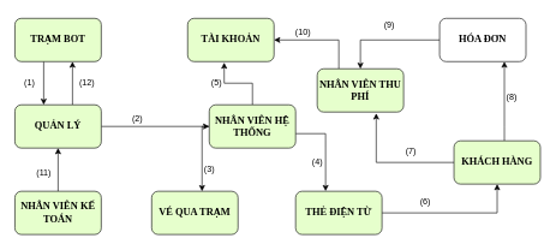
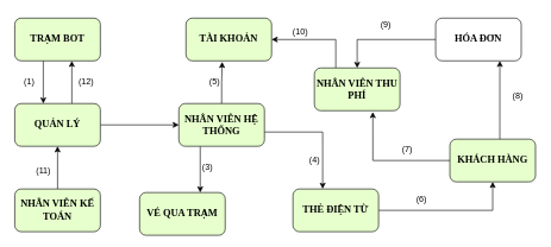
- <mxCell id="31" value="(8)" style="text;html=1;align=center;verticalAlign=middle;resizable=0;points=[];autosize=1;strokeColor=none;fillColor=none;" vertex="1" parent="1"><mxGeometry x="690" y="120" width="40" height="30" as="geometry" /></mxCell>
+ <mxCell id="31" value="(8)" style="text;html=1;align=center;verticalAlign=middle;resizable=0;points=[];autosize=1;strokeColor=none;fillColor=none;" vertex="1" parent="1"><mxGeometry x="705" y="120" width="40" height="30" as="geometry" /></mxCell>
- <mxCell id="25" value="(2)" style="text;html=1;align=center;verticalAlign=middle;resizable=0;points=[];autosize=1;strokeColor=none;fillColor=none;" vertex="1" parent="1"><mxGeometry x="170" y="150" width="40" height="30" as="geometry" /></mxCell>
- <mxCell id="13" value="&lt;font style=&quot;font-size: 14px;&quot; face=&quot;Times New Roman&quot;&gt;&lt;b&gt;NHÂN VIÊN HỆ THỐNG&lt;/b&gt;&lt;/font&gt;" style="rounded=1;whiteSpace=wrap;html=1;fillColor=#E6FFCC;" vertex="1" parent="1"><mxGeometry x="290" y="145" width="120" height="60" as="geometry" /></mxCell>
+ <mxCell id="13" value="&lt;font style=&quot;font-size: 14px;&quot; face=&quot;Times New Roman&quot;&gt;&lt;b&gt;NHÂN VIÊN HỆ THỐNG&lt;/b&gt;&lt;/font&gt;" style="rounded=1;whiteSpace=wrap;html=1;fillColor=#E6FFCC;" vertex="1" parent="1"><mxGeometry x="250" y="145" width="120" height="60" as="geometry" /></mxCell>
- <mxCell id="14" value="&lt;font style=&quot;font-size: 14px;&quot; face=&quot;Times New Roman&quot;&gt;&lt;b&gt;VÉ QUA TRẠM&lt;/b&gt;&lt;/font&gt;" style="rounded=1;whiteSpace=wrap;html=1;fillColor=#E6FFCC;" vertex="1" parent="1"><mxGeometry x="210" y="265" width="120" height="60" as="geometry" /></mxCell>
+ <mxCell id="14" value="&lt;font style=&quot;font-size: 14px;&quot; face=&quot;Times New Roman&quot;&gt;&lt;b&gt;VÉ QUA TRẠM&lt;/b&gt;&lt;/font&gt;" style="rounded=1;whiteSpace=wrap;html=1;fillColor=#E6FFCC;" vertex="1" parent="1"><mxGeometry x="195" y="270" width="120" height="60" as="geometry" /></mxCell>
